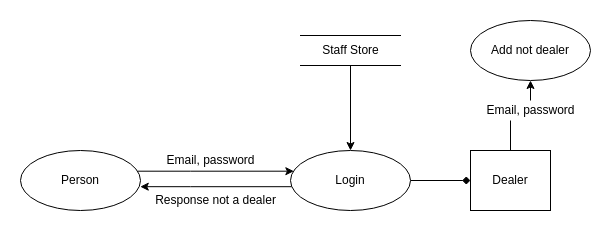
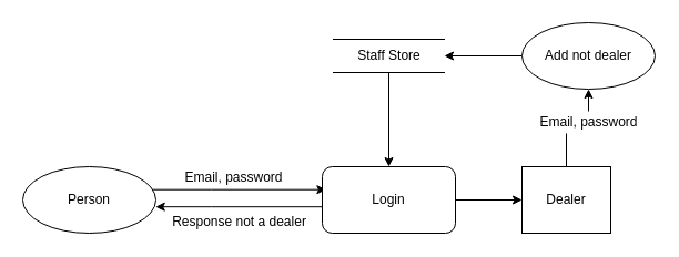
+ <mxCell id="13" style="edgeStyle=orthogonalEdgeStyle;rounded=0;orthogonalLoop=1;jettySize=auto;html=1;entryX=1;entryY=0.5;entryDx=0;entryDy=0;" parent="1" source="14" target="8" edge="1"><mxGeometry relative="1" as="geometry" /></mxCell>
- <mxCell id="6" value="Login" style="ellipse;whiteSpace=wrap;html=1;" parent="1" vertex="1"><mxGeometry x="290" y="150" width="120" height="60" as="geometry" /></mxCell>
+ <mxCell id="6" value="Login" style="whiteSpace=wrap;html=1;rounded=1;" parent="1" vertex="1"><mxGeometry x="290" y="150" width="120" height="60" as="geometry" /></mxCell>
- <mxCell id="5" style="edgeStyle=orthogonalEdgeStyle;rounded=0;orthogonalLoop=1;jettySize=auto;html=1;entryX=0;entryY=0.5;entryDx=0;entryDy=0;endArrow=diamond;" parent="1" source="6" target="10" edge="1"><mxGeometry relative="1" as="geometry"><mxPoint x="470" y="180" as="targetPoint" /></mxGeometry></mxCell>
+ <mxCell id="5" style="edgeStyle=orthogonalEdgeStyle;rounded=0;orthogonalLoop=1;jettySize=auto;html=1;entryX=0;entryY=0.5;entryDx=0;entryDy=0;" parent="1" source="6" target="10" edge="1"><mxGeometry relative="1" as="geometry"><mxPoint x="470" y="180" as="targetPoint" /></mxGeometry></mxCell>
